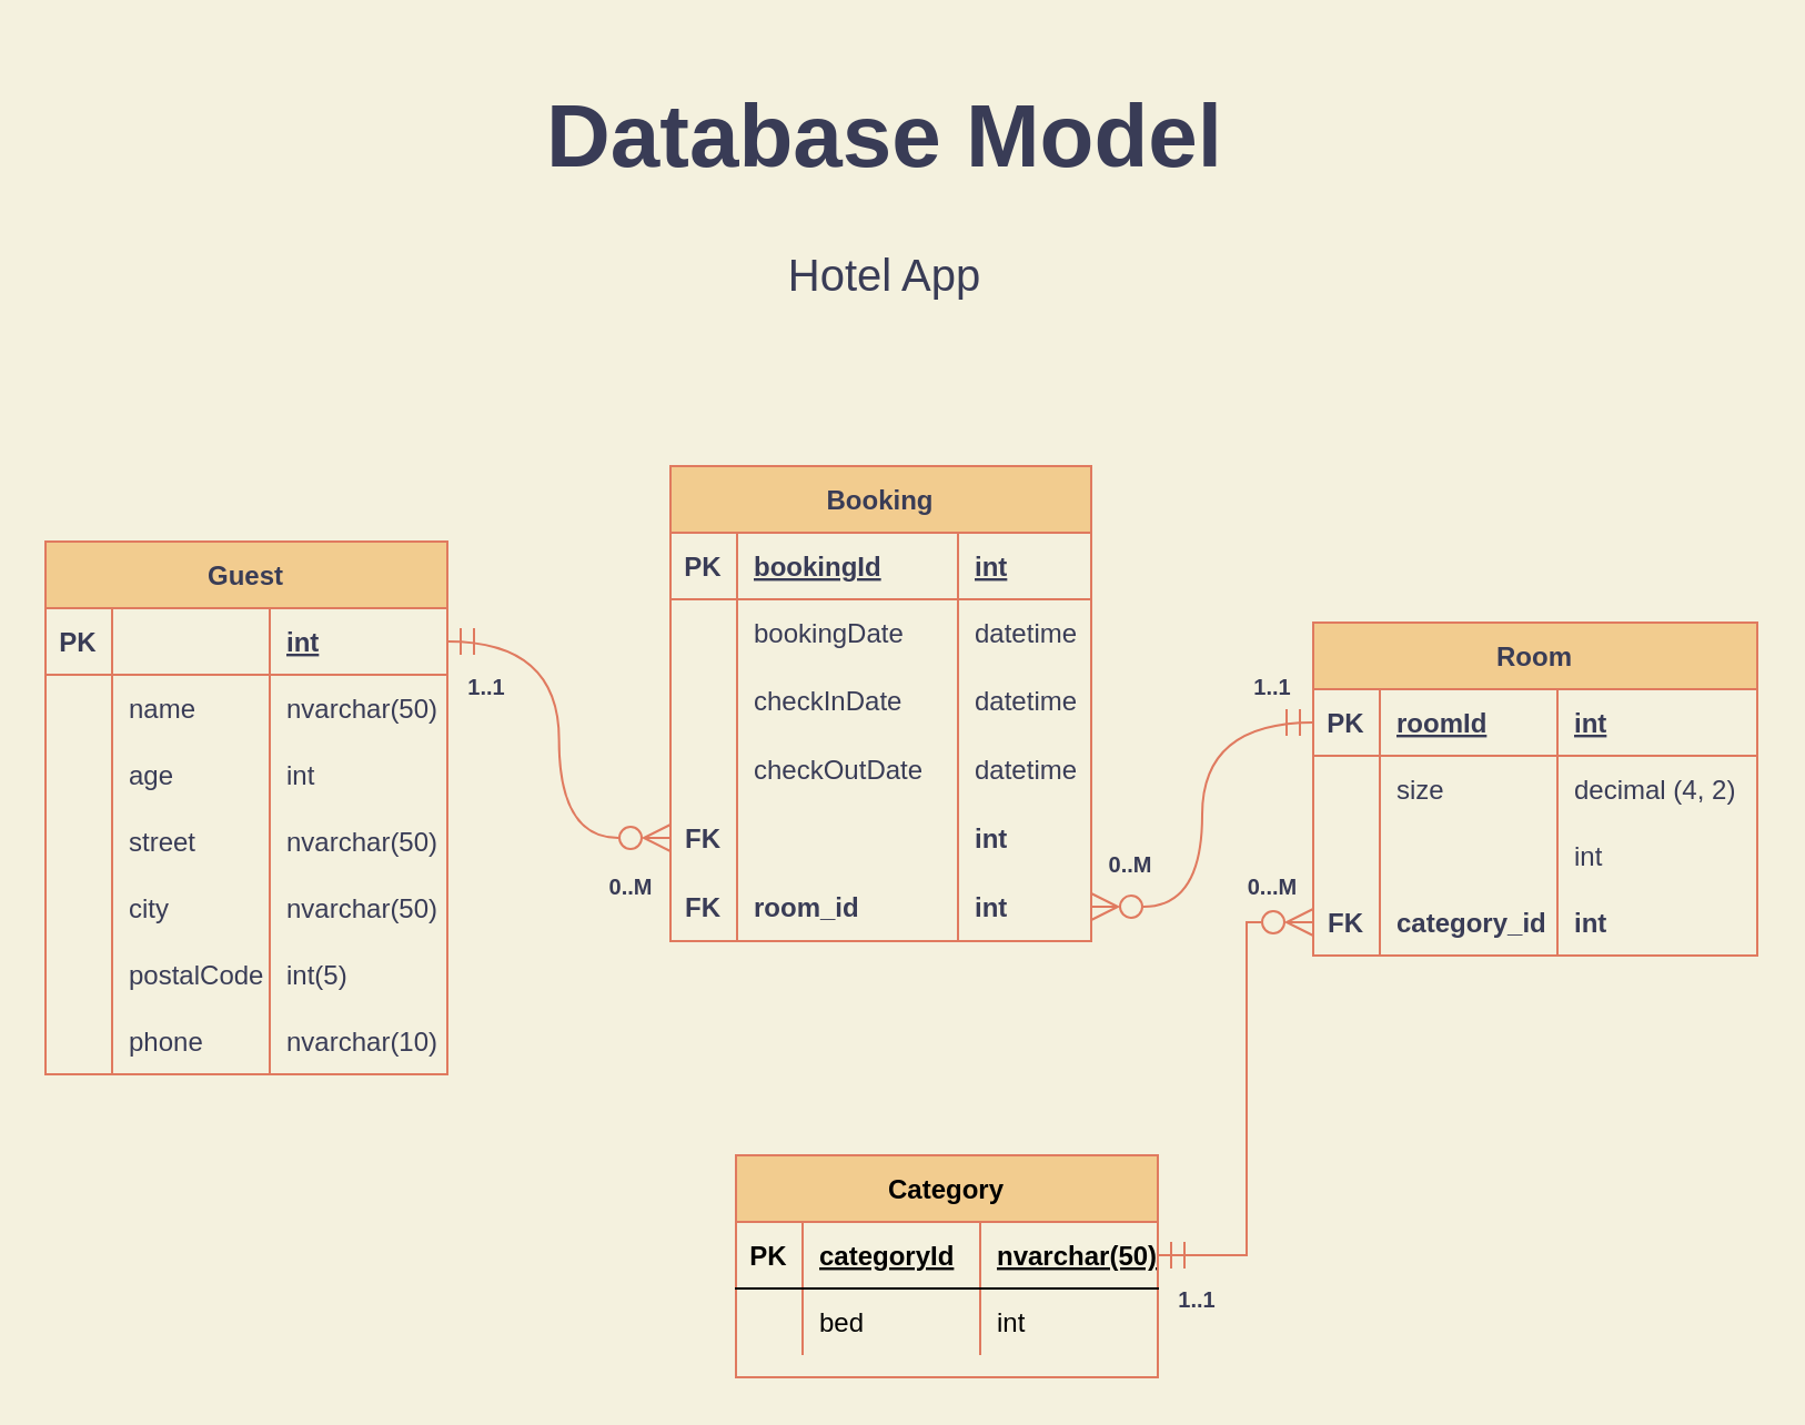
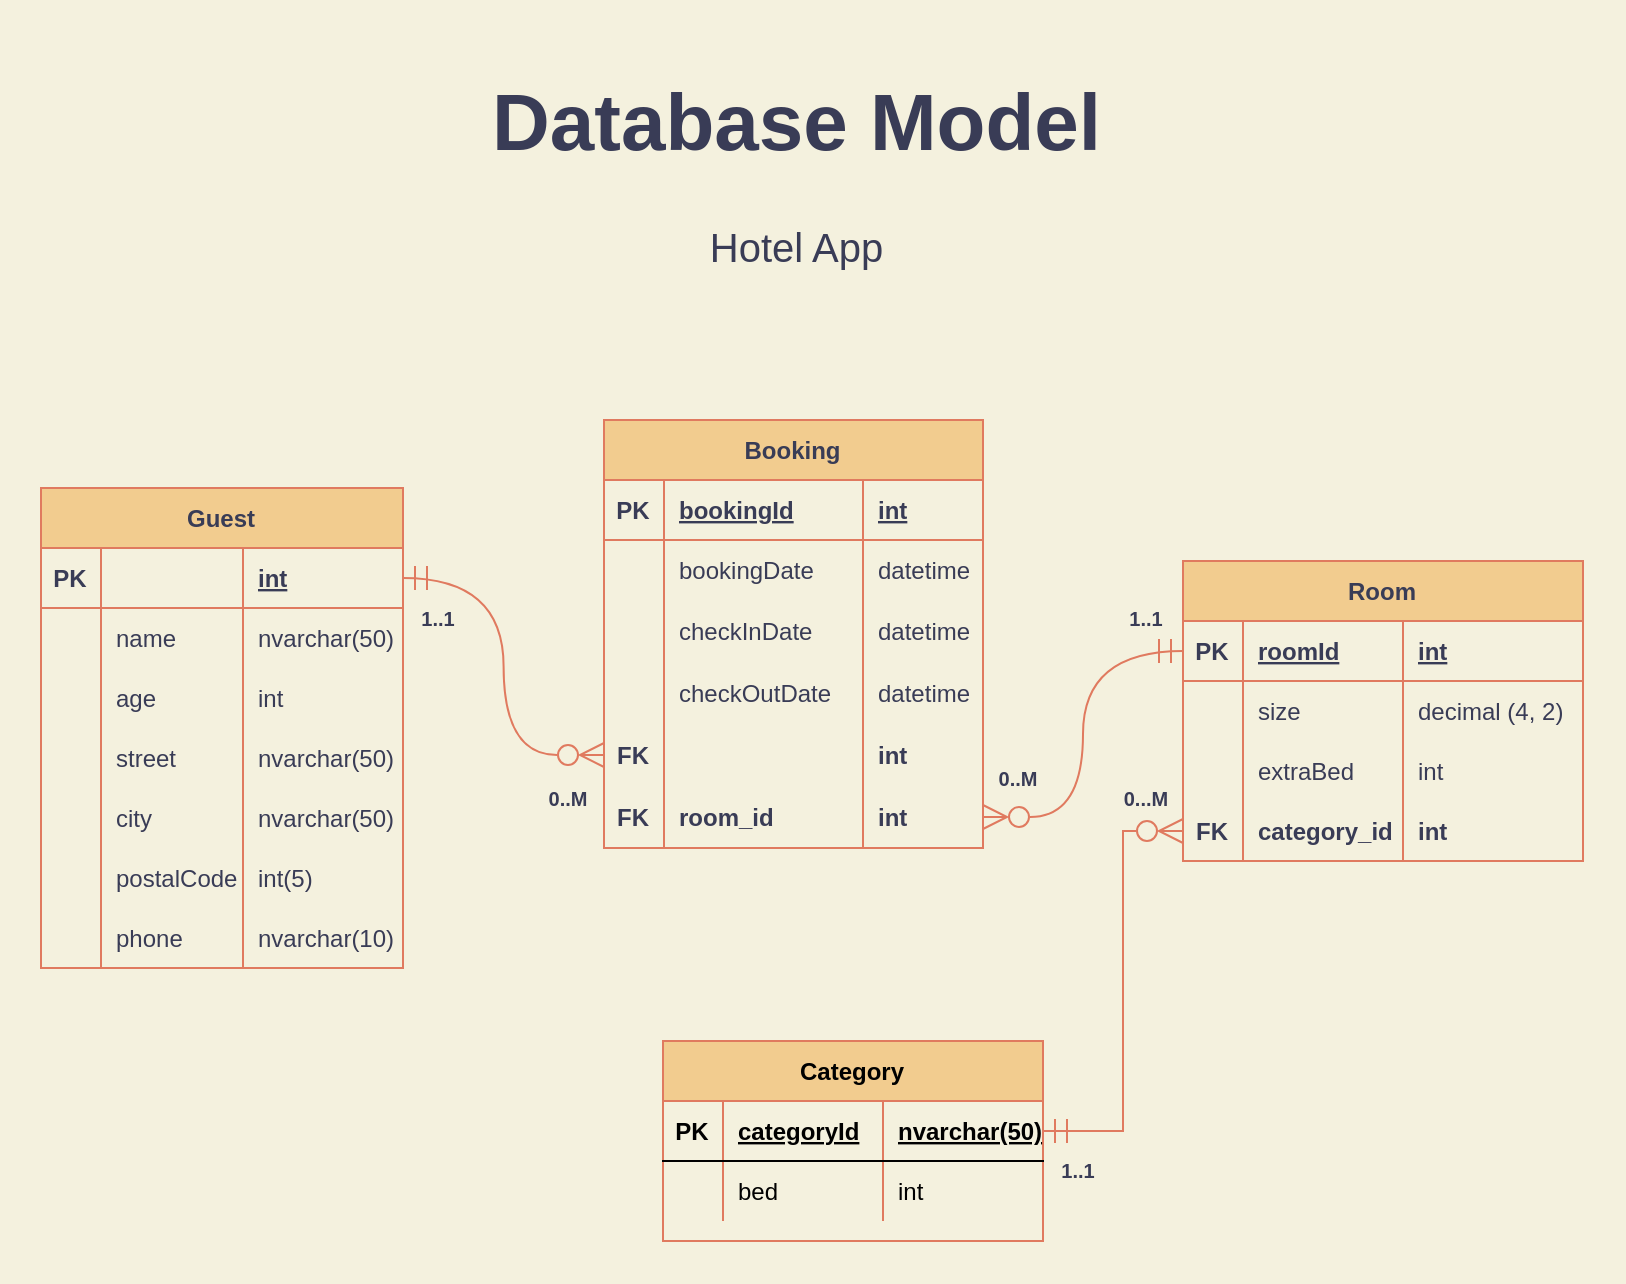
+ <mxCell id="68" value="extraBed" style="shape=partialRectangle;connectable=0;fillColor=none;top=0;left=0;bottom=0;right=0;align=left;spacingLeft=6;overflow=hidden;rounded=0;sketch=0;fontColor=#393C56;strokeColor=#E07A5F;" parent="66" vertex="1"><mxGeometry x="30" width="80" height="30" as="geometry"><mxRectangle width="80" height="30" as="alternateBounds" /></mxGeometry></mxCell>
